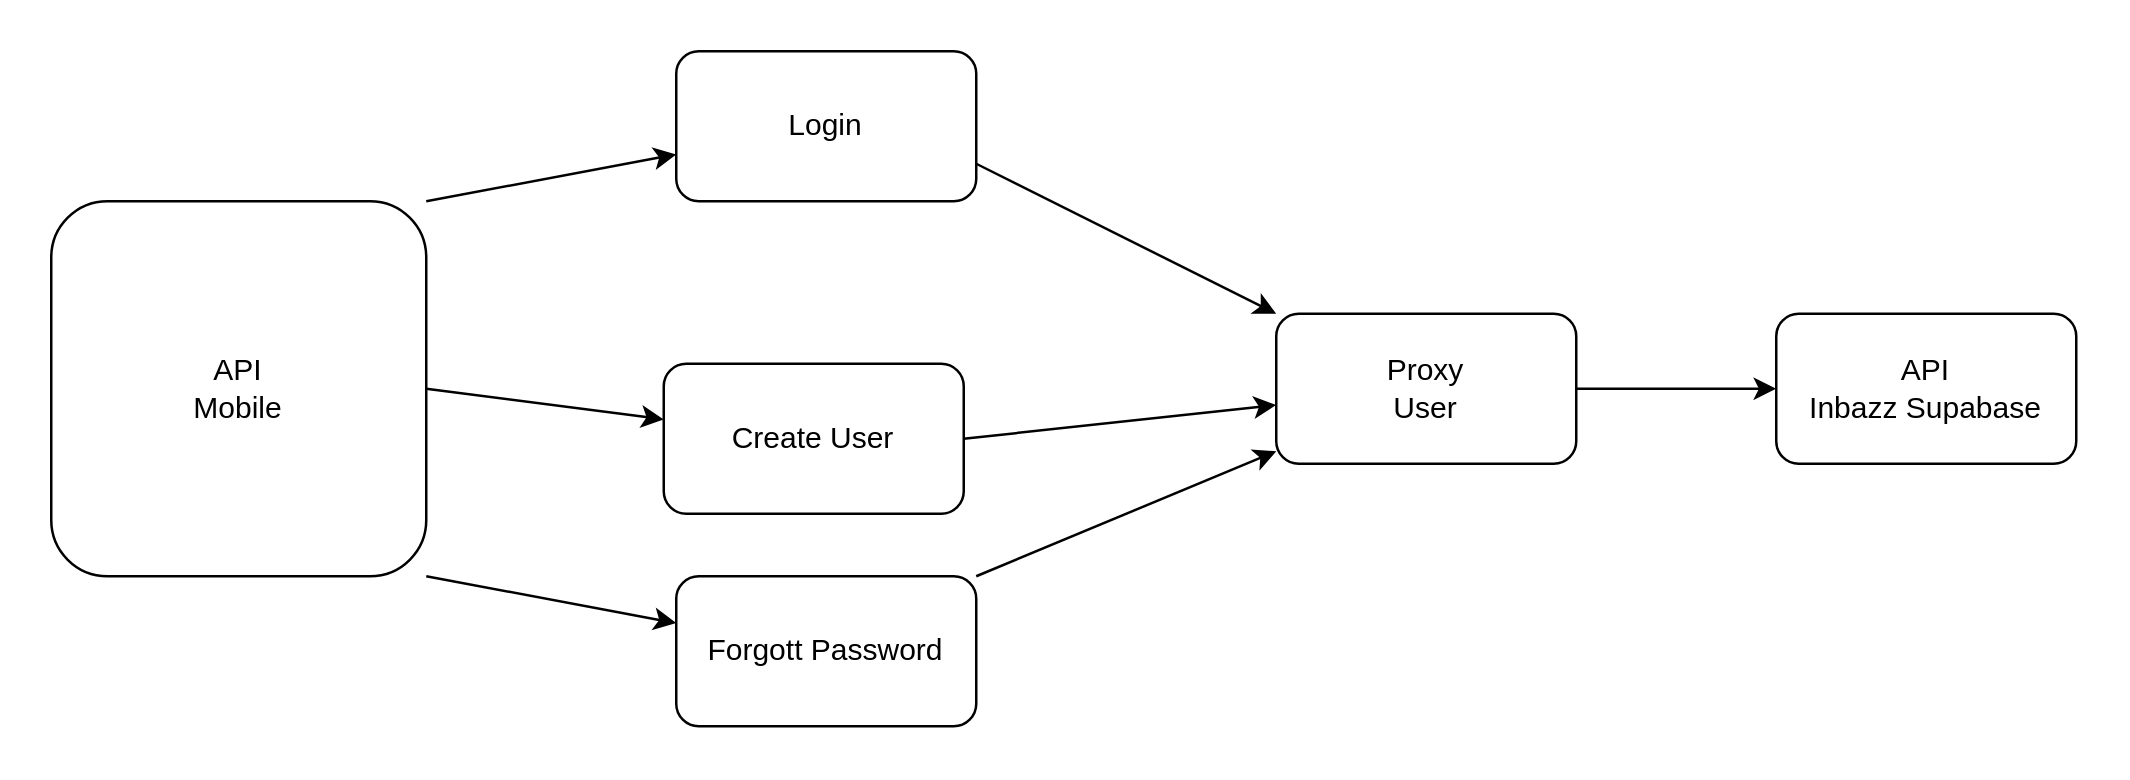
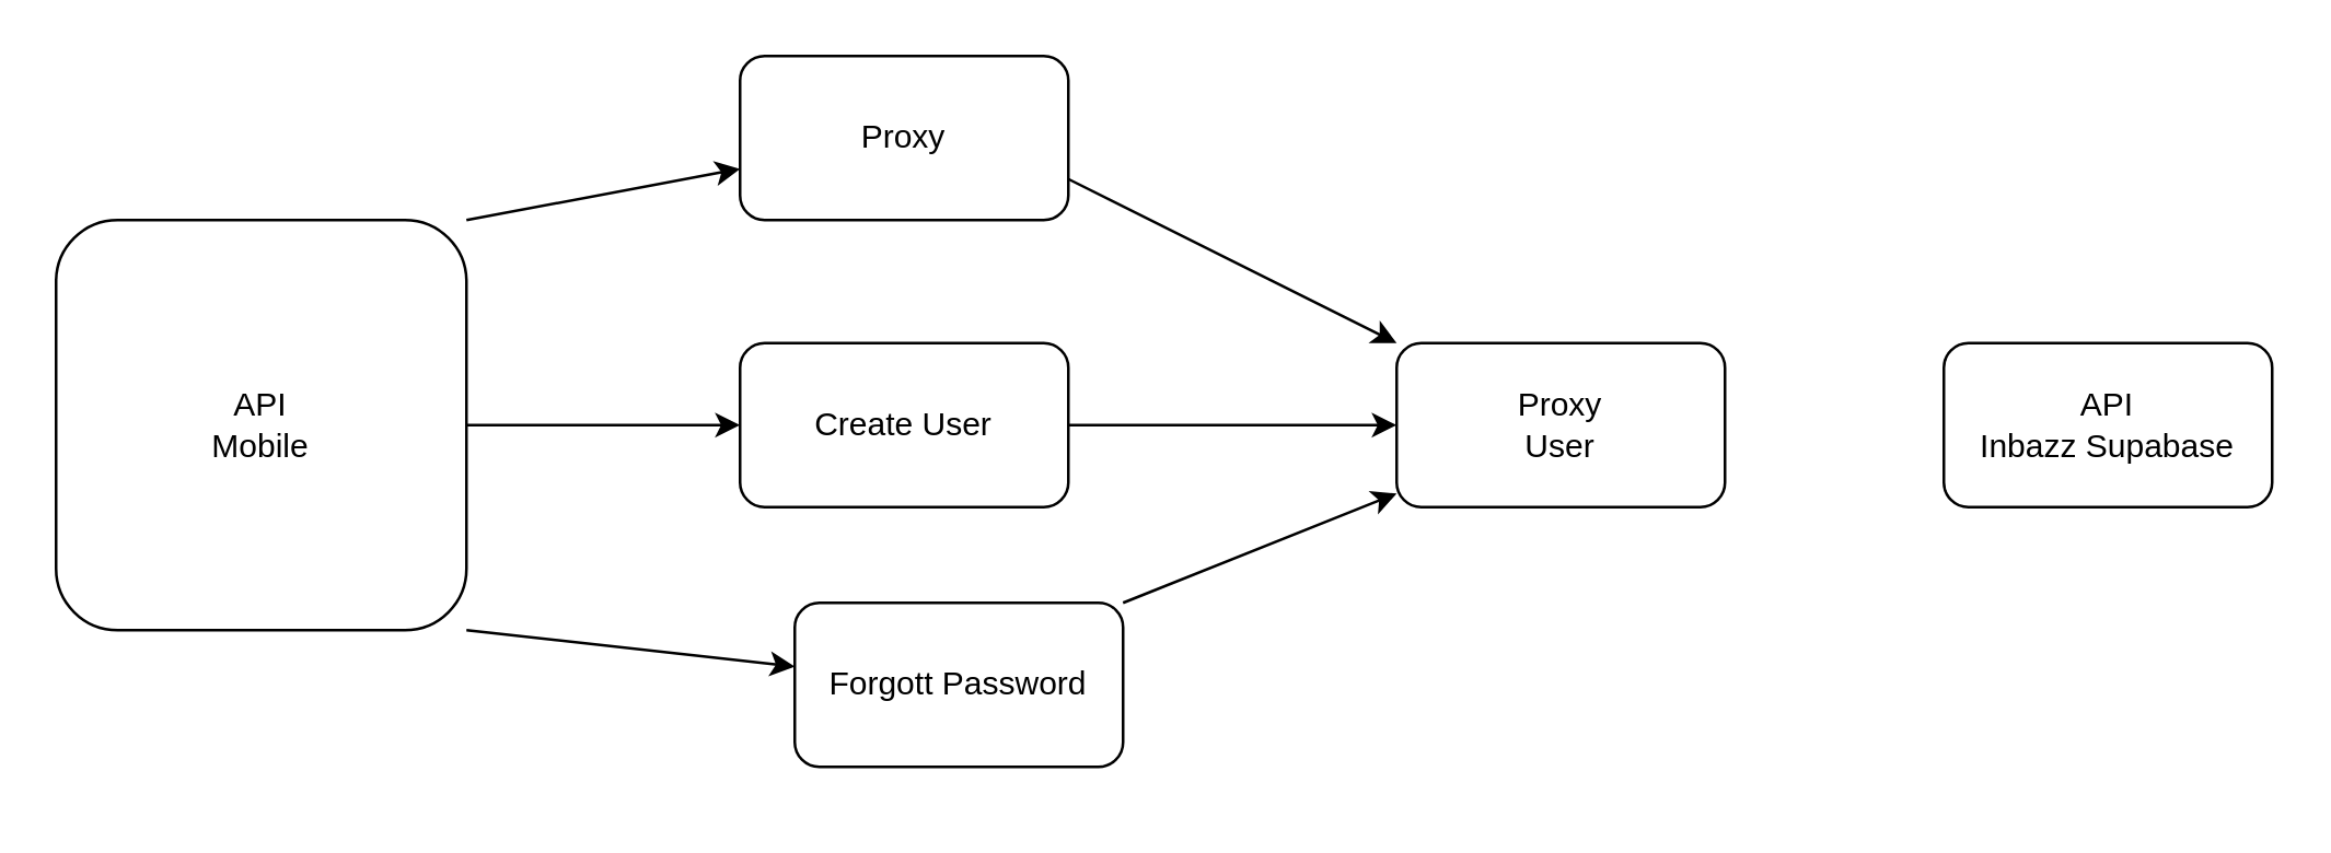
- <mxCell id="7" value="Login" style="rounded=1;whiteSpace=wrap;html=1;" vertex="1" parent="1"><mxGeometry x="270" y="20" width="120" height="60" as="geometry" /></mxCell>
+ <mxCell id="7" value="Proxy" style="rounded=1;whiteSpace=wrap;html=1;" vertex="1" parent="1"><mxGeometry x="270" y="20" width="120" height="60" as="geometry" /></mxCell>
- <mxCell id="11" style="edgeStyle=none;html=1;exitX=1;exitY=0.5;exitDx=0;exitDy=0;" edge="1" parent="1" source="12" target="14"><mxGeometry relative="1" as="geometry"><mxPoint x="720" y="145.286" as="targetPoint" /></mxGeometry></mxCell>
- <mxCell id="9" value="Create User" style="rounded=1;whiteSpace=wrap;html=1;" vertex="1" parent="1"><mxGeometry x="265" y="145" width="120" height="60" as="geometry" /></mxCell>
+ <mxCell id="9" value="Create User" style="rounded=1;whiteSpace=wrap;html=1;" vertex="1" parent="1"><mxGeometry x="270" y="125" width="120" height="60" as="geometry" /></mxCell>
- <mxCell id="10" value="Forgott Password" style="rounded=1;whiteSpace=wrap;html=1;" vertex="1" parent="1"><mxGeometry x="270" y="230" width="120" height="60" as="geometry" /></mxCell>
+ <mxCell id="10" value="Forgott Password" style="rounded=1;whiteSpace=wrap;html=1;" vertex="1" parent="1"><mxGeometry x="290" y="220" width="120" height="60" as="geometry" /></mxCell>
